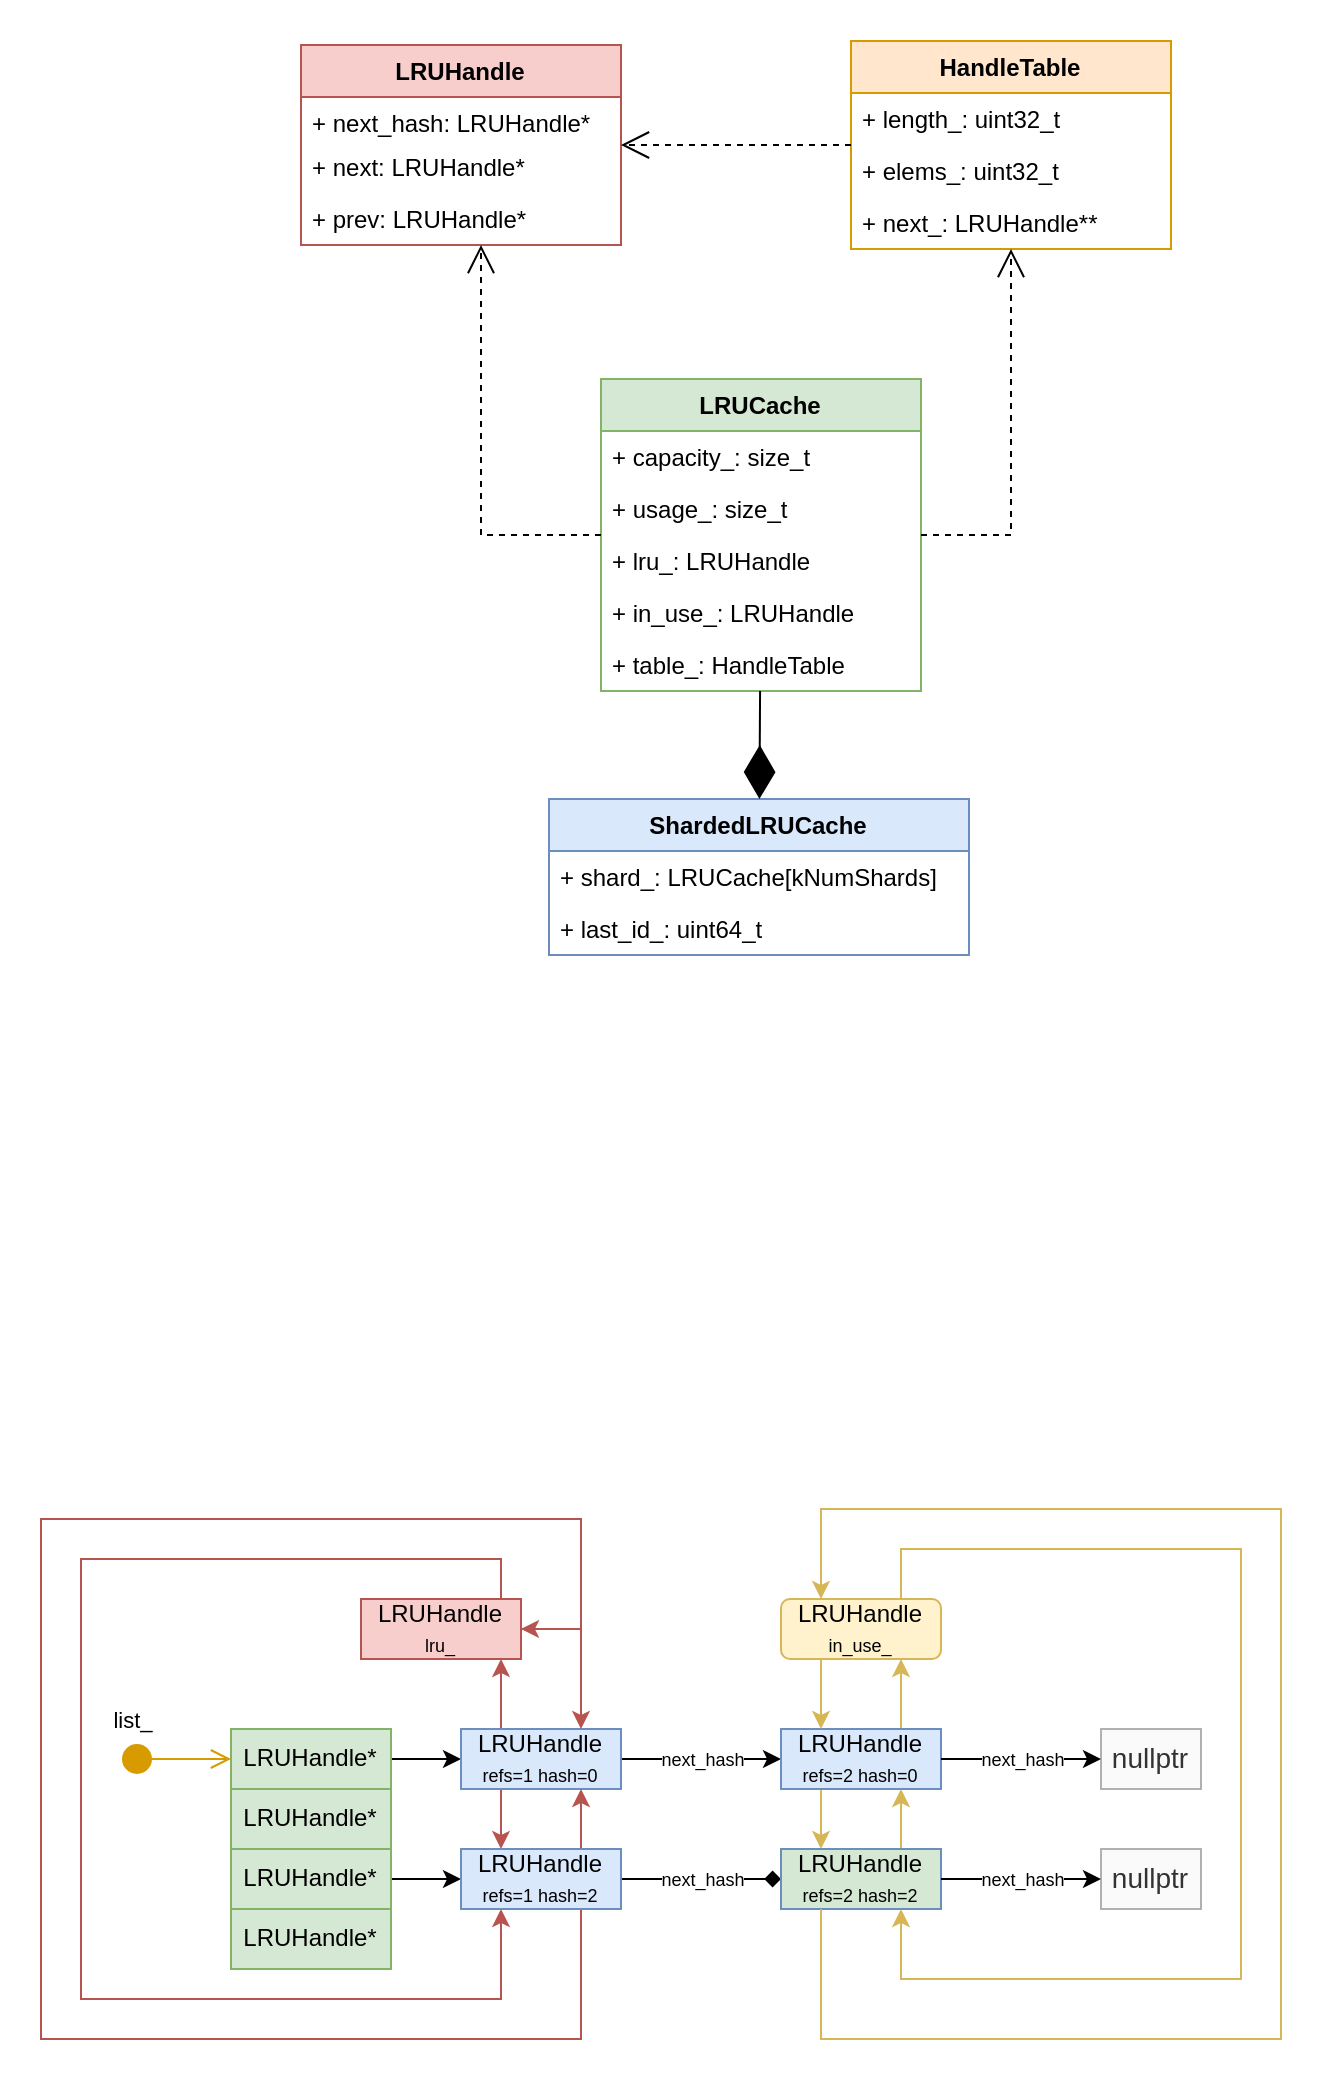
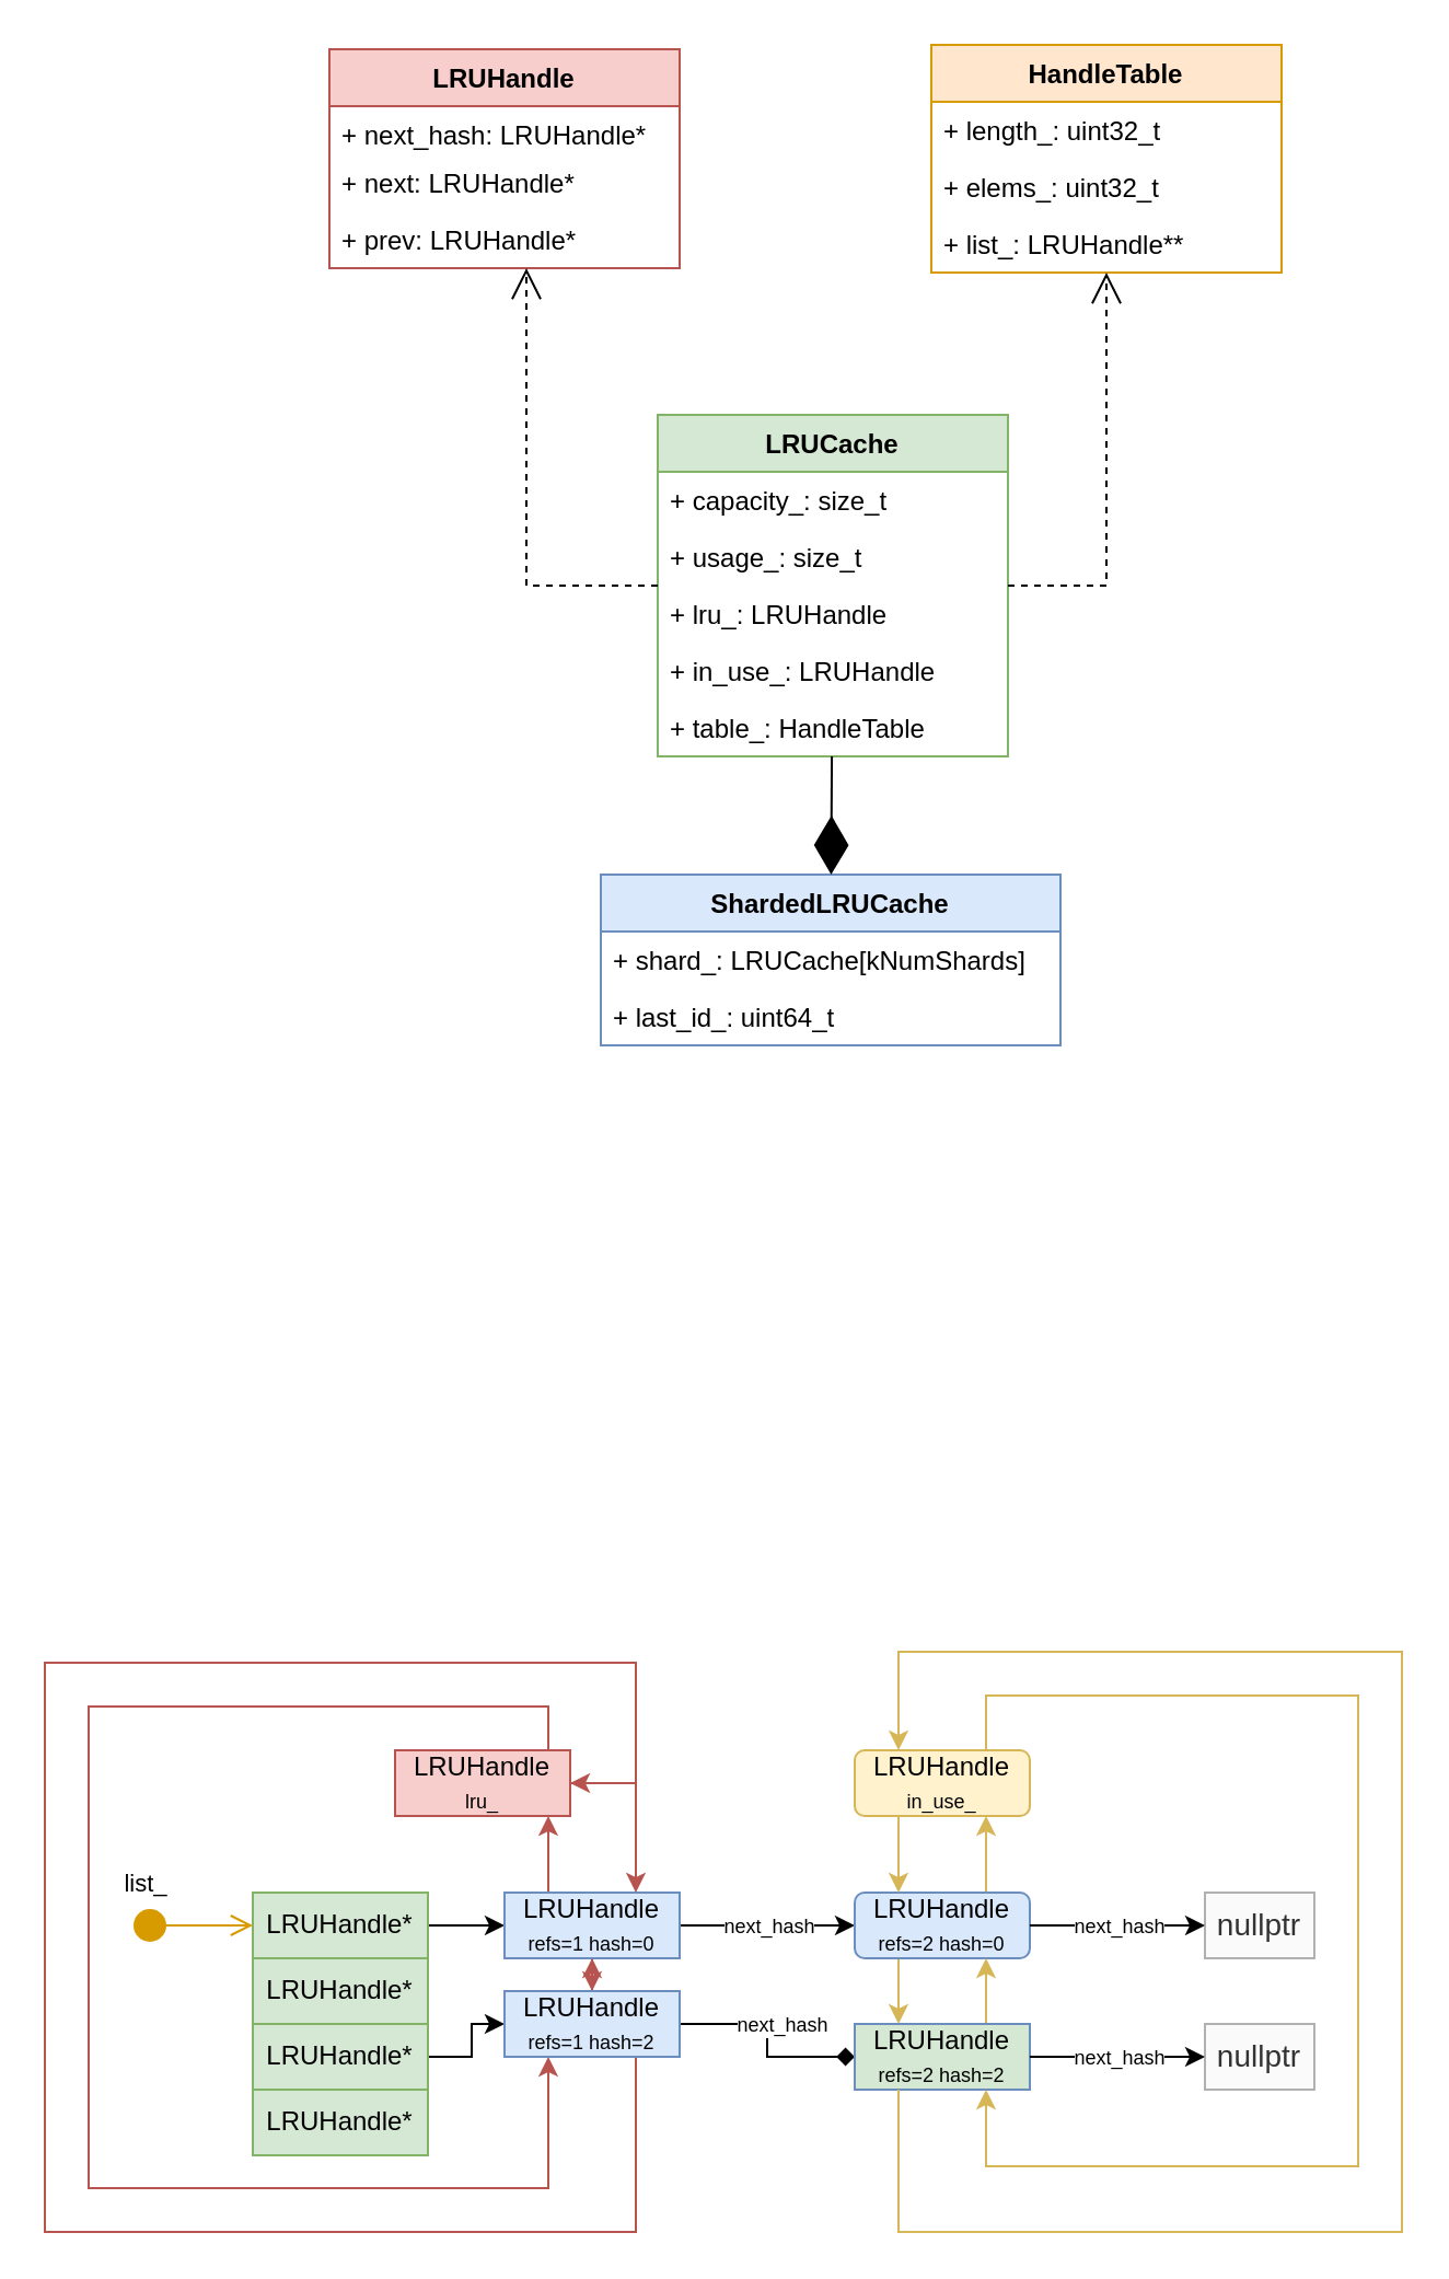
- <mxCell id="22" value="" style="endArrow=open;endSize=12;dashed=1;html=1;rounded=0;edgeStyle=orthogonalEdgeStyle;" edge="1" parent="1" source="6" target="2"><mxGeometry width="160" relative="1" as="geometry"><mxPoint x="300" y="169" as="sourcePoint" /><mxPoint x="460" y="169" as="targetPoint" /></mxGeometry></mxCell>
- <mxCell id="9" value="+ next_: LRUHandle**" style="text;strokeColor=none;fillColor=none;align=left;verticalAlign=top;spacingLeft=4;spacingRight=4;overflow=hidden;rotatable=0;points=[[0,0.5],[1,0.5]];portConstraint=eastwest;" vertex="1" parent="6"><mxGeometry y="78" width="160" height="26" as="geometry" /></mxCell>
+ <mxCell id="9" value="+ list_: LRUHandle**" style="text;strokeColor=none;fillColor=none;align=left;verticalAlign=top;spacingLeft=4;spacingRight=4;overflow=hidden;rotatable=0;points=[[0,0.5],[1,0.5]];portConstraint=eastwest;" vertex="1" parent="6"><mxGeometry y="78" width="160" height="26" as="geometry" /></mxCell>
- <mxCell id="37" value="LRUHandle&lt;br&gt;&lt;font style=&quot;font-size: 9px;&quot;&gt;refs=2&lt;/font&gt;&lt;span style=&quot;font-size: 9px;&quot;&gt;&amp;nbsp;hash=0&lt;/span&gt;" style="rounded=0;whiteSpace=wrap;html=1;fillColor=#dae8fc;strokeColor=#6c8ebf;" vertex="1" parent="1"><mxGeometry x="390" y="864" width="80" height="30" as="geometry" /></mxCell>
+ <mxCell id="37" value="LRUHandle&lt;br&gt;&lt;font style=&quot;font-size: 9px;&quot;&gt;refs=2&lt;/font&gt;&lt;span style=&quot;font-size: 9px;&quot;&gt;&amp;nbsp;hash=0&lt;/span&gt;" style="whiteSpace=wrap;html=1;fillColor=#dae8fc;strokeColor=#6c8ebf;rounded=1;" vertex="1" parent="1"><mxGeometry x="390" y="864" width="80" height="30" as="geometry" /></mxCell>
- <mxCell id="47" value="LRUHandle&lt;br&gt;&lt;font style=&quot;font-size: 9px;&quot;&gt;refs=1 hash=2&lt;/font&gt;" style="rounded=0;whiteSpace=wrap;html=1;fillColor=#dae8fc;strokeColor=#6c8ebf;" vertex="1" parent="1"><mxGeometry x="230" y="924" width="80" height="30" as="geometry" /></mxCell>
+ <mxCell id="47" value="LRUHandle&lt;br&gt;&lt;font style=&quot;font-size: 9px;&quot;&gt;refs=1 hash=2&lt;/font&gt;" style="rounded=0;whiteSpace=wrap;html=1;fillColor=#dae8fc;strokeColor=#6c8ebf;" vertex="1" parent="1"><mxGeometry x="230" y="909" width="80" height="30" as="geometry" /></mxCell>
